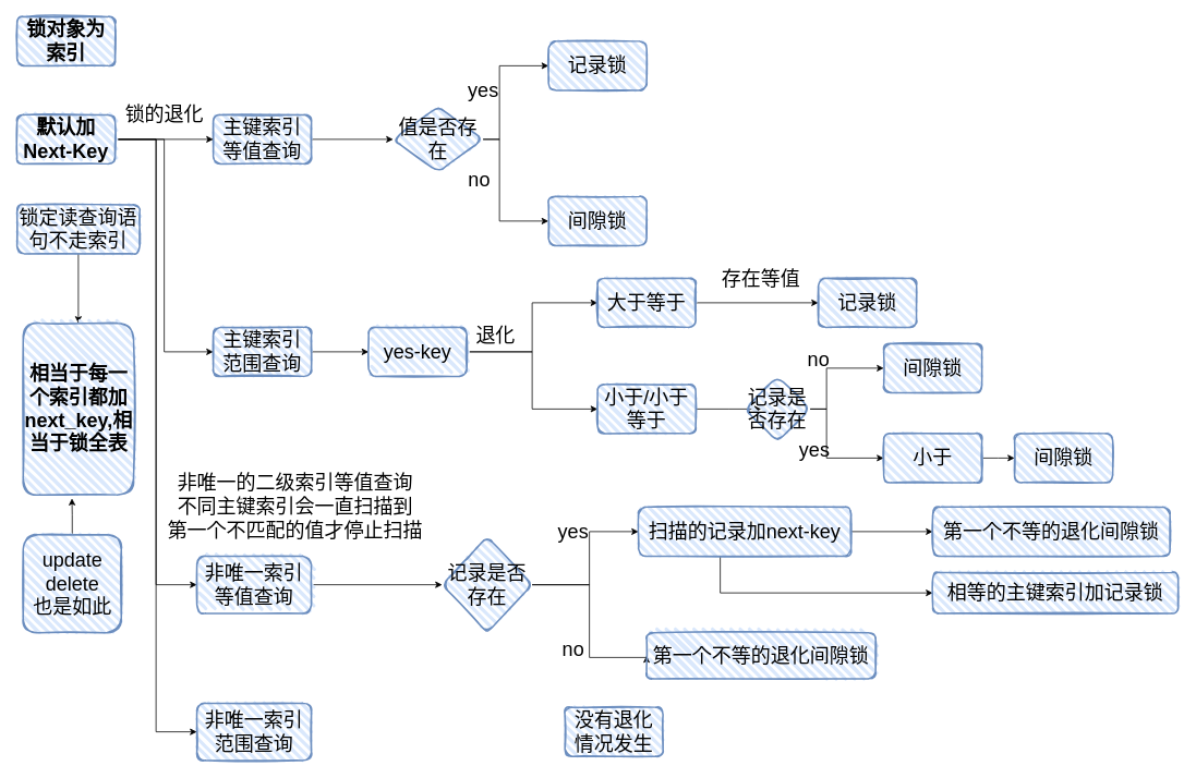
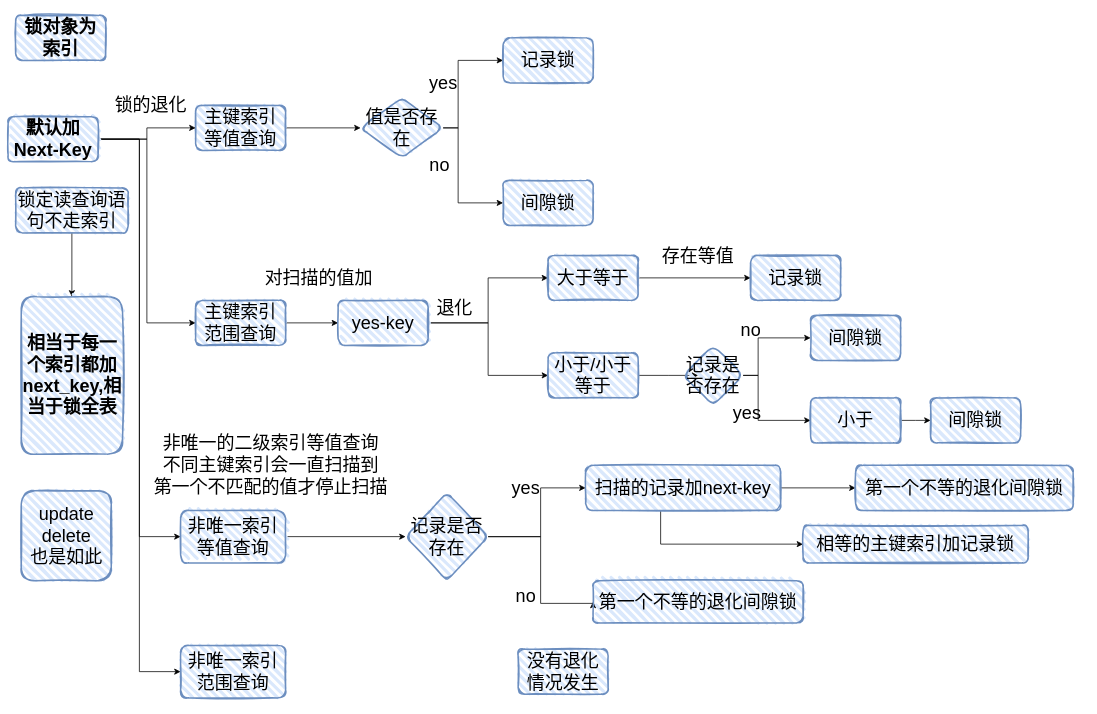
- <mxCell id="9" value="默认加Next-Key" style="rounded=1;whiteSpace=wrap;html=1;strokeWidth=2;fillWeight=4;hachureGap=8;hachureAngle=45;fillColor=#dae8fc;sketch=1;glass=0;strokeColor=#6c8ebf;fontSize=24;fontStyle=1;fontFamily=Helvetica;fontColor=default;" vertex="1" parent="1"><mxGeometry x="20" y="140" width="120" height="60" as="geometry" /></mxCell>
+ <mxCell id="9" value="默认加Next-Key" style="rounded=1;whiteSpace=wrap;html=1;strokeWidth=2;fillWeight=4;hachureGap=8;hachureAngle=45;fillColor=#dae8fc;sketch=1;glass=0;strokeColor=#6c8ebf;fontSize=24;fontStyle=1;fontFamily=Helvetica;fontColor=default;" vertex="1" parent="1"><mxGeometry x="10" y="155" width="120" height="60" as="geometry" /></mxCell>
+ <mxCell id="23" value="对扫描的值加" style="text;html=1;align=center;verticalAlign=middle;resizable=0;points=[];autosize=1;strokeColor=none;fillColor=none;fontSize=24;fontFamily=Helvetica;fontColor=default;" vertex="1" parent="1"><mxGeometry x="339" y="350" width="170" height="40" as="geometry" /></mxCell>
- <mxCell id="59" style="edgeStyle=orthogonalEdgeStyle;rounded=0;orthogonalLoop=1;jettySize=auto;html=1;entryX=0.442;entryY=1.021;entryDx=0;entryDy=0;entryPerimeter=0;fontFamily=Helvetica;fontSize=24;fontColor=default;" edge="1" parent="1" source="60" target="58"><mxGeometry relative="1" as="geometry" /></mxCell>
- <mxCell id="54" value="&lt;div&gt;相等的主键索引加记录锁&lt;/div&gt;" style="whiteSpace=wrap;html=1;rounded=1;glass=0;sketch=1;fillWeight=4;hachureGap=8;hachureAngle=45;strokeColor=#6c8ebf;strokeWidth=2;fontFamily=Helvetica;fontSize=24;fontColor=default;fillColor=#dae8fc;" vertex="1" parent="1"><mxGeometry x="1140" y="700" width="300" height="50" as="geometry" /></mxCell>
+ <mxCell id="54" value="&lt;div&gt;相等的主键索引加记录锁&lt;/div&gt;" style="whiteSpace=wrap;html=1;rounded=1;glass=0;sketch=1;fillWeight=4;hachureGap=8;hachureAngle=45;strokeColor=#6c8ebf;strokeWidth=2;fontFamily=Helvetica;fontSize=24;fontColor=default;fillColor=#dae8fc;" vertex="1" parent="1"><mxGeometry x="1070" y="700" width="300" height="50" as="geometry" /></mxCell>
